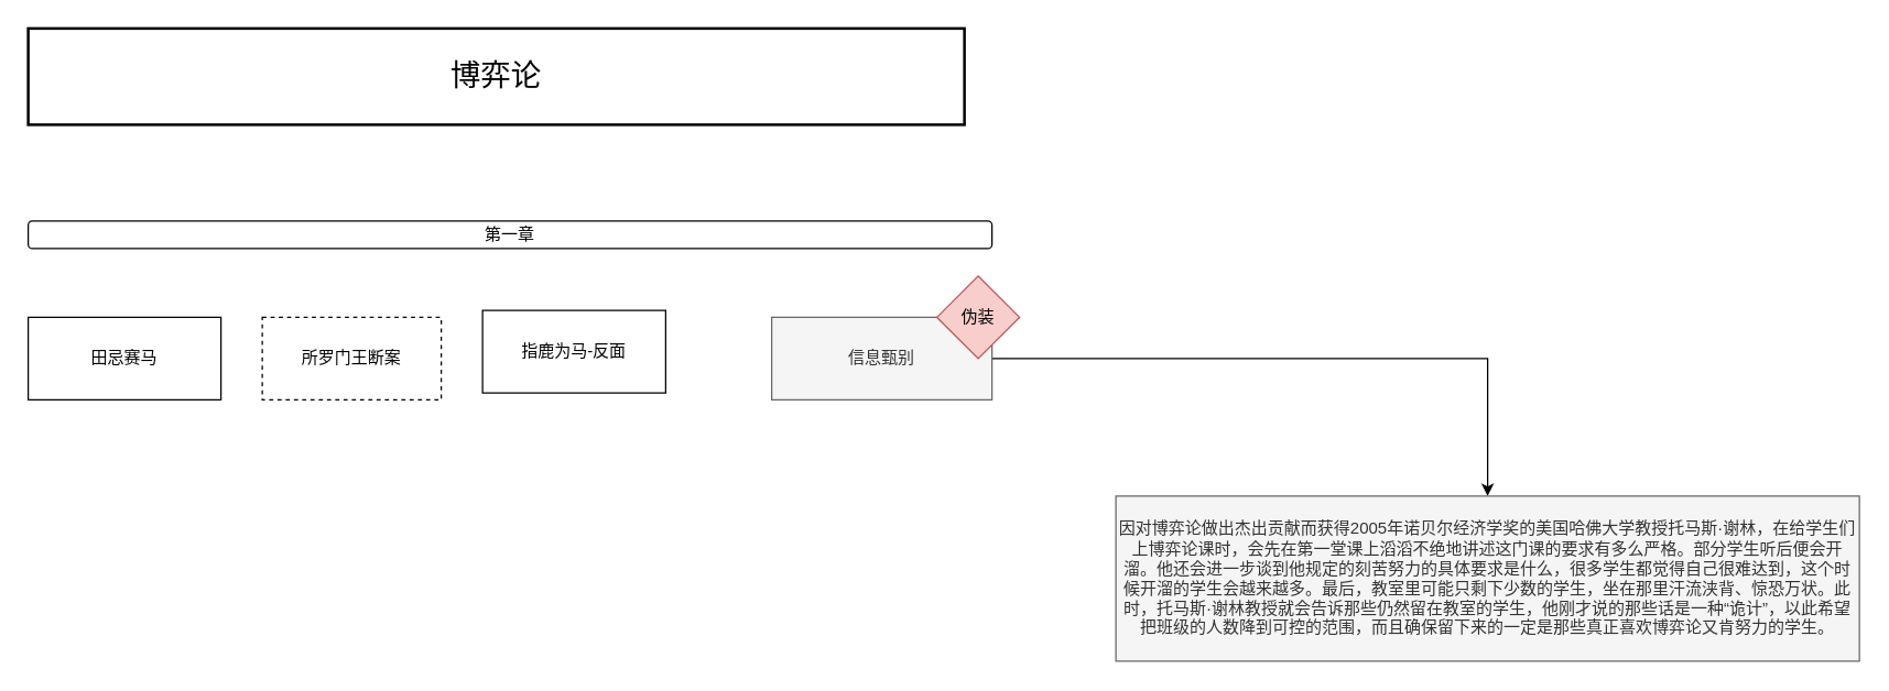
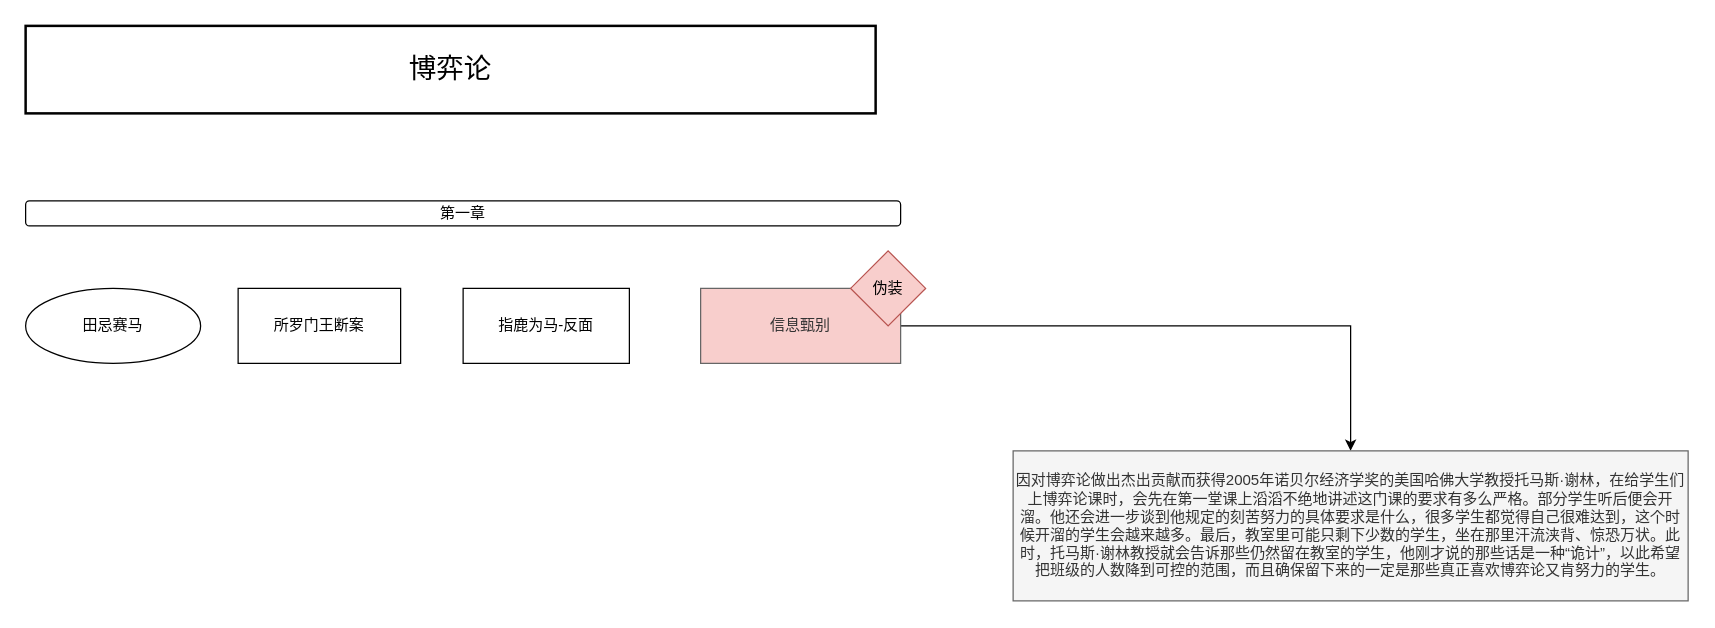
- <mxCell id="5" value="指鹿为马-反面" style="rounded=0;whiteSpace=wrap;html=1;" vertex="1" parent="1"><mxGeometry x="350" y="225" width="133" height="60" as="geometry" /></mxCell>
+ <mxCell id="5" value="指鹿为马-反面" style="rounded=0;whiteSpace=wrap;html=1;" vertex="1" parent="1"><mxGeometry x="370" y="230" width="133" height="60" as="geometry" /></mxCell>
- <mxCell id="3" value="田忌赛马" style="rounded=0;whiteSpace=wrap;html=1;" vertex="1" parent="1"><mxGeometry x="20" y="230" width="140" height="60" as="geometry" /></mxCell>
+ <mxCell id="3" value="田忌赛马" style="ellipse;whiteSpace=wrap;html=1;" vertex="1" parent="1"><mxGeometry x="20" y="230" width="140" height="60" as="geometry" /></mxCell>
- <mxCell id="4" value="所罗门王断案" style="rounded=0;whiteSpace=wrap;html=1;dashed=1;" vertex="1" parent="1"><mxGeometry x="190" y="230" width="130" height="60" as="geometry" /></mxCell>
+ <mxCell id="4" value="所罗门王断案" style="rounded=0;whiteSpace=wrap;html=1;" vertex="1" parent="1"><mxGeometry x="190" y="230" width="130" height="60" as="geometry" /></mxCell>
- <mxCell id="8" value="信息甄别" style="rounded=0;whiteSpace=wrap;html=1;fillColor=#f5f5f5;fontColor=#333333;strokeColor=#666666;" vertex="1" parent="1"><mxGeometry x="560" y="230" width="160" height="60" as="geometry" /></mxCell>
+ <mxCell id="8" value="信息甄别" style="rounded=0;whiteSpace=wrap;html=1;fillColor=#f8cecc;fontColor=#333333;strokeColor=#666666;" vertex="1" parent="1"><mxGeometry x="560" y="230" width="160" height="60" as="geometry" /></mxCell>
